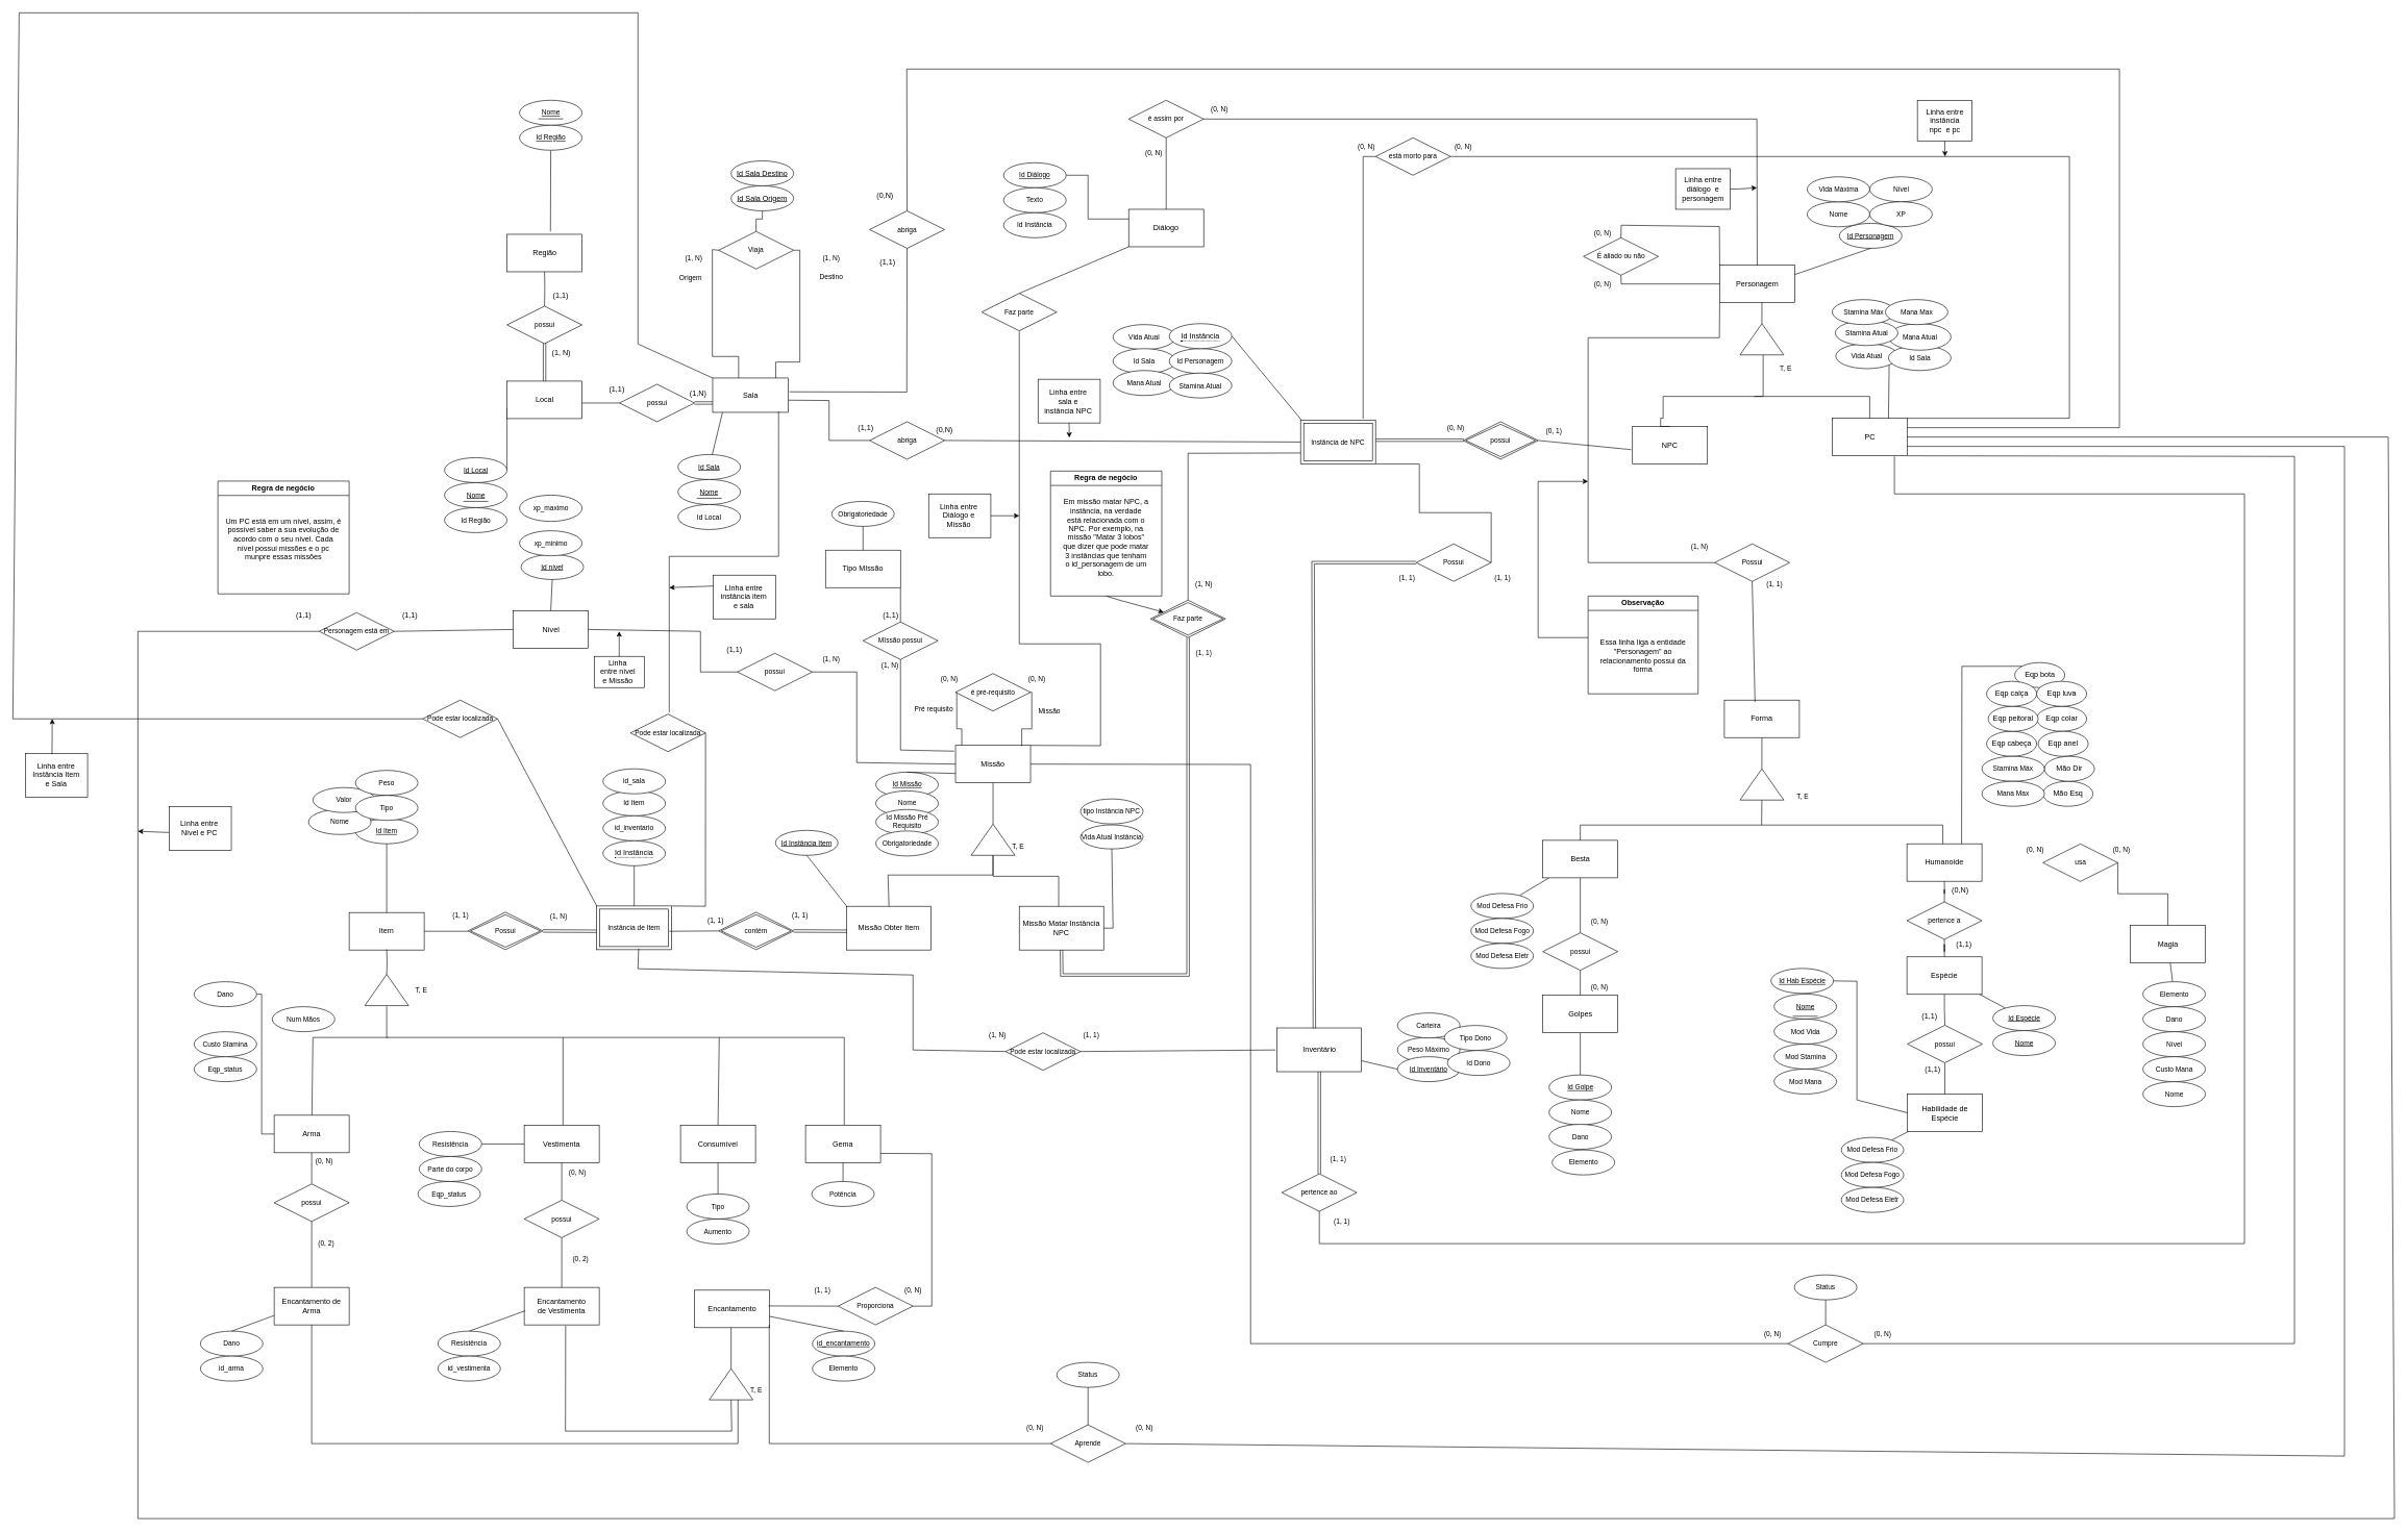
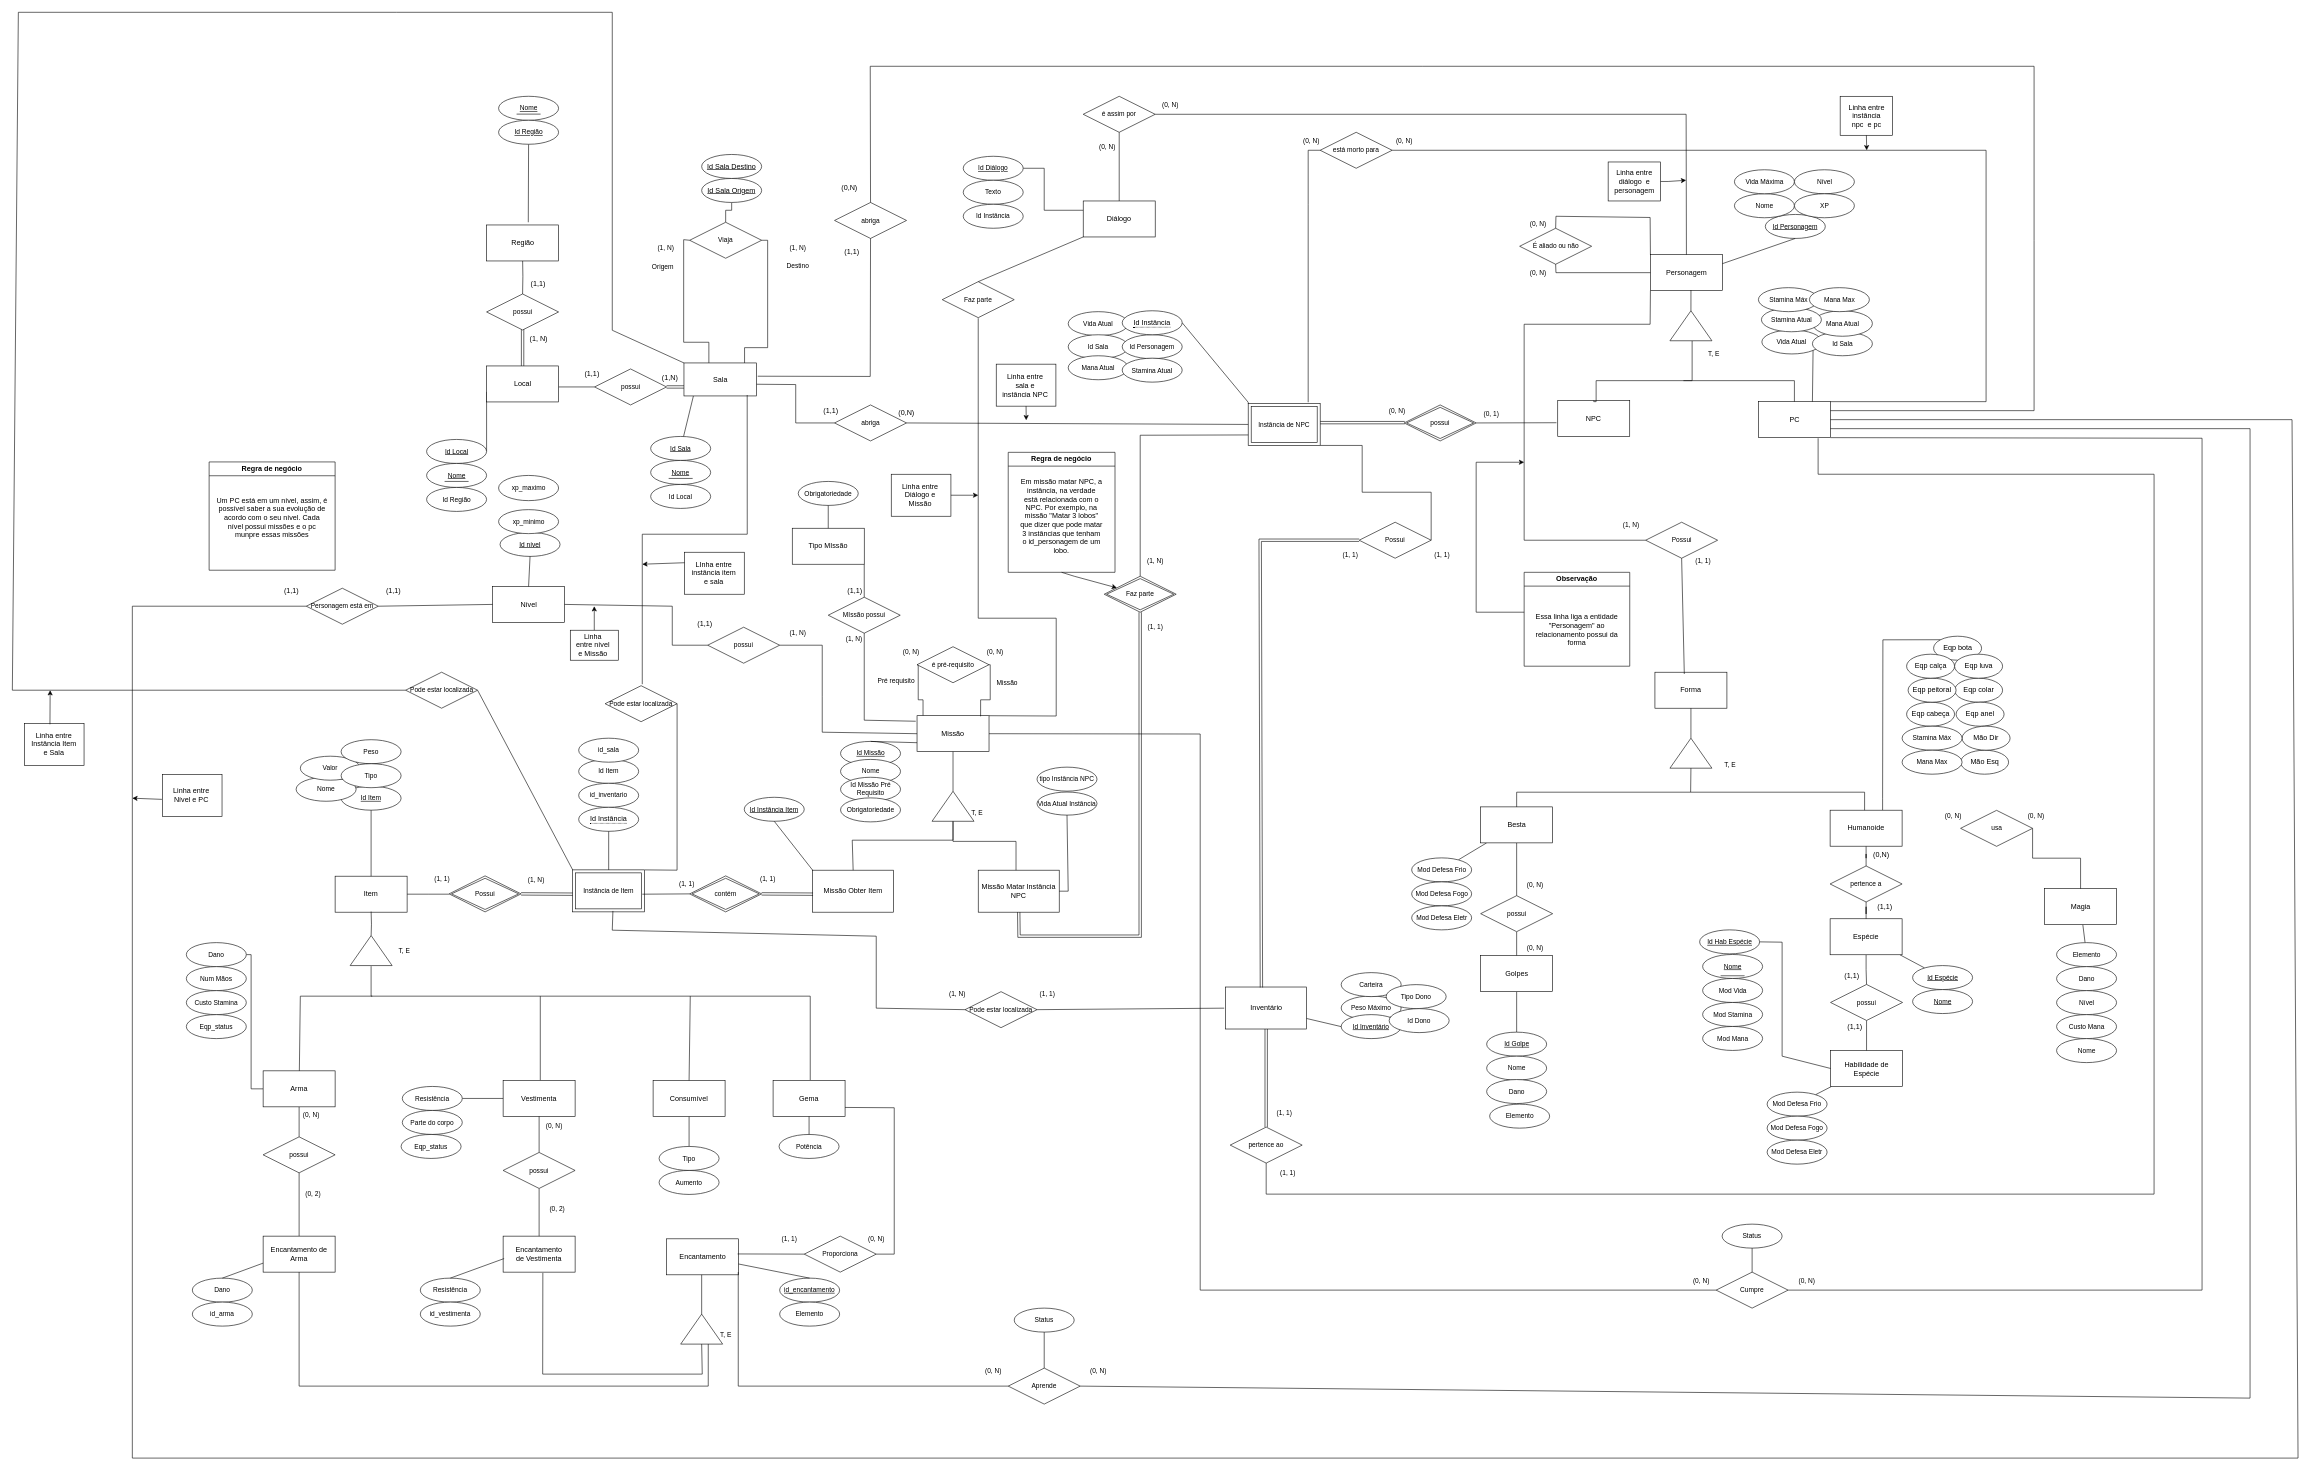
- <mxCell id="11" value="NPC" style="rounded=0;whiteSpace=wrap;html=1;labelBackgroundColor=none;" parent="1" vertex="1"><mxGeometry x="2611" y="682" width="120" height="60" as="geometry" /></mxCell>
+ <mxCell id="11" value="NPC" style="rounded=0;whiteSpace=wrap;html=1;labelBackgroundColor=none;" parent="1" vertex="1"><mxGeometry x="2596" y="667" width="120" height="60" as="geometry" /></mxCell>
- <mxCell id="248" value="Num Mãos" style="ellipse;whiteSpace=wrap;html=1;align=center;fontFamily=Helvetica;fontSize=11;fontColor=default;" vertex="1" parent="1"><mxGeometry x="435" y="1610.75" width="100" height="40" as="geometry" /></mxCell>
+ <mxCell id="248" value="Num Mãos" style="ellipse;whiteSpace=wrap;html=1;align=center;fontFamily=Helvetica;fontSize=11;fontColor=default;" vertex="1" parent="1"><mxGeometry x="310" y="1610.75" width="100" height="40" as="geometry" /></mxCell>
